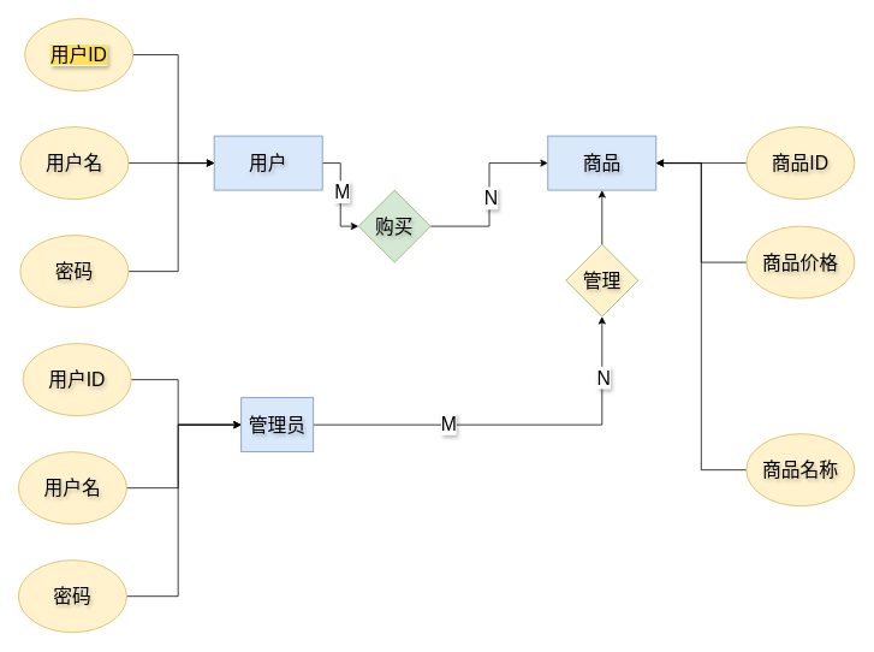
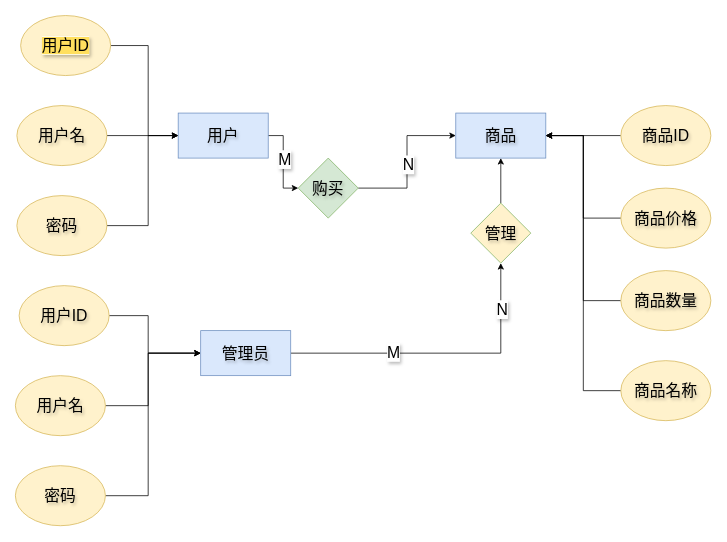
+ <mxCell id="9" value="" style="edgeStyle=orthogonalEdgeStyle;rounded=0;orthogonalLoop=1;jettySize=auto;html=1;entryX=1;entryY=0.5;entryDx=0;entryDy=0;fontSize=21;textShadow=1;" edge="1" parent="1" source="10" target="4"><mxGeometry relative="1" as="geometry" /></mxCell>
+ <mxCell id="10" value="商品数量" style="ellipse;whiteSpace=wrap;html=1;fillColor=#fff2cc;strokeColor=#d6b656;fontSize=21;textShadow=1;" vertex="1" parent="1"><mxGeometry x="827" y="360" width="120" height="80" as="geometry" /></mxCell>
- <mxCell id="26" value="管理员" style="rounded=0;whiteSpace=wrap;html=1;fillColor=#dae8fc;strokeColor=#6c8ebf;fontSize=21;textShadow=1;" vertex="1" parent="1"><mxGeometry x="267" y="440" width="80" height="60" as="geometry" /></mxCell>
+ <mxCell id="26" value="管理员" style="rounded=0;whiteSpace=wrap;html=1;fillColor=#dae8fc;strokeColor=#6c8ebf;fontSize=21;textShadow=1;" vertex="1" parent="1"><mxGeometry x="267" y="440" width="120" height="60" as="geometry" /></mxCell>
